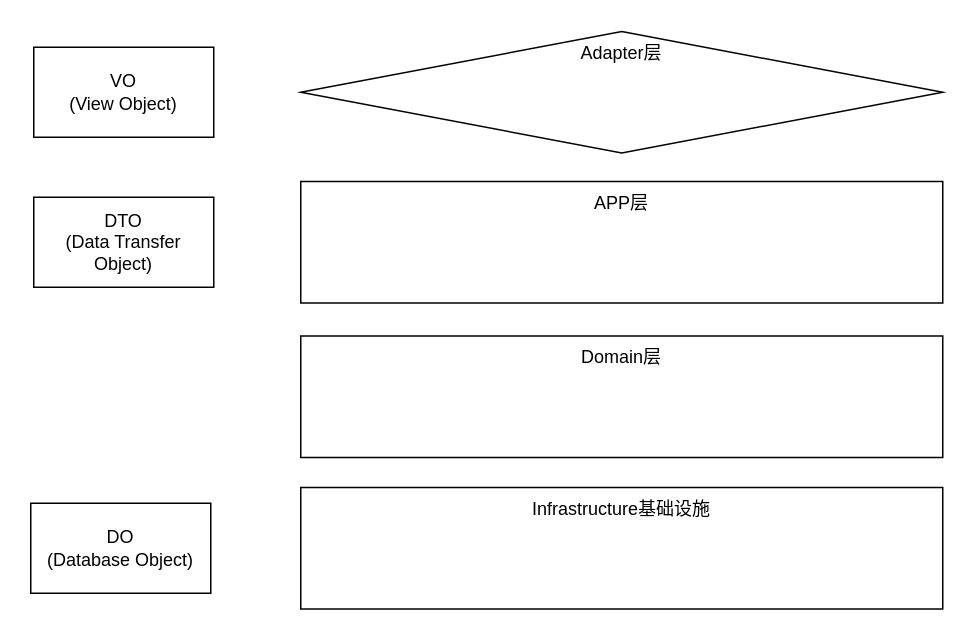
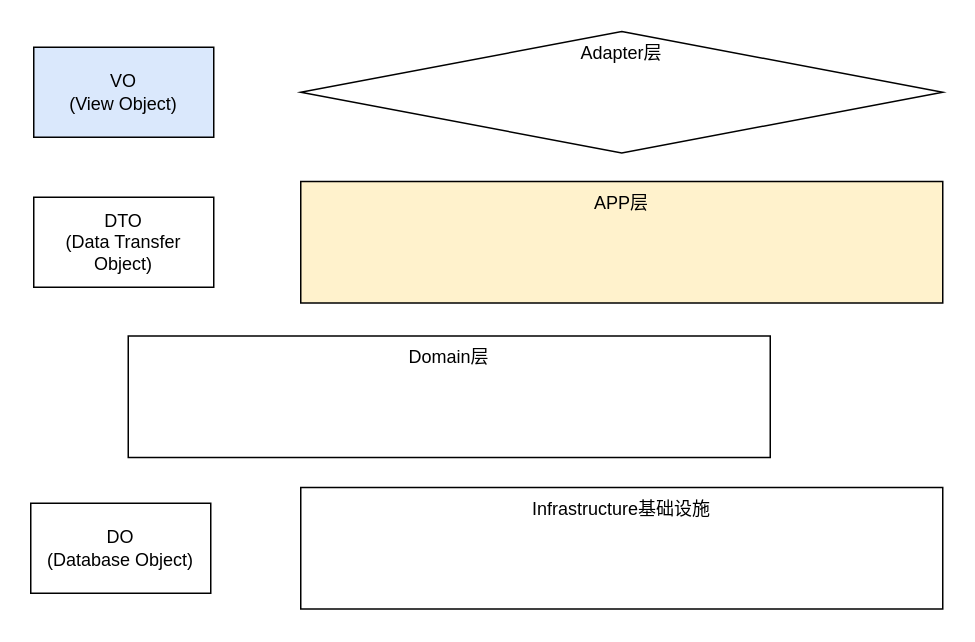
- <mxCell id="3" value="VO&lt;br&gt;(View Object)" style="rounded=0;whiteSpace=wrap;html=1;" parent="1" vertex="1"><mxGeometry x="22" y="31" width="120" height="60" as="geometry" /></mxCell>
+ <mxCell id="3" value="VO&lt;br&gt;(View Object)" style="rounded=0;whiteSpace=wrap;html=1;fillColor=#dae8fc;" parent="1" vertex="1"><mxGeometry x="22" y="31" width="120" height="60" as="geometry" /></mxCell>
- <mxCell id="6" value="APP层" style="rounded=0;whiteSpace=wrap;html=1;verticalAlign=top;" vertex="1" parent="1"><mxGeometry x="200" y="120.5" width="428" height="81" as="geometry" /></mxCell>
+ <mxCell id="6" value="APP层" style="rounded=0;whiteSpace=wrap;html=1;verticalAlign=top;fillColor=#fff2cc;" vertex="1" parent="1"><mxGeometry x="200" y="120.5" width="428" height="81" as="geometry" /></mxCell>
- <mxCell id="7" value="Domain层" style="rounded=0;whiteSpace=wrap;html=1;verticalAlign=top;" vertex="1" parent="1"><mxGeometry x="200" y="223.5" width="428" height="81" as="geometry" /></mxCell>
+ <mxCell id="7" value="Domain层" style="rounded=0;whiteSpace=wrap;html=1;verticalAlign=top;" vertex="1" parent="1"><mxGeometry x="85" y="223.5" width="428" height="81" as="geometry" /></mxCell>
